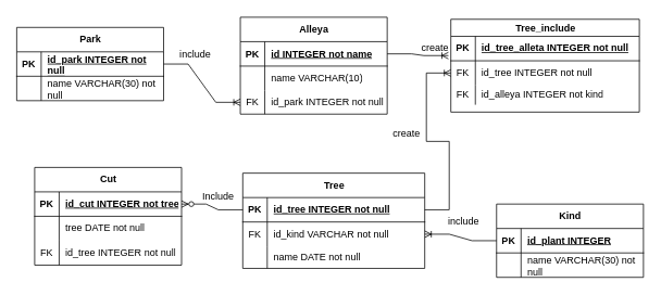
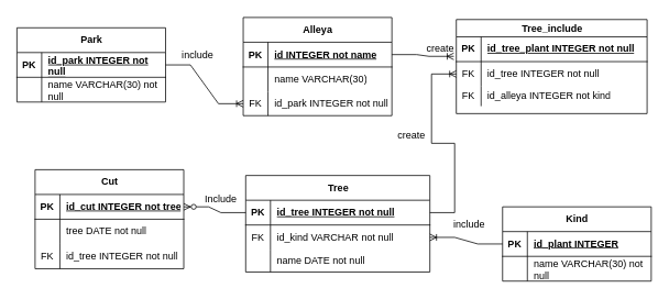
- <mxCell id="38" value="id_tree_alleta INTEGER not null" style="shape=partialRectangle;connectable=0;fillColor=none;top=0;left=0;bottom=0;right=0;align=left;spacingLeft=6;fontStyle=5;overflow=hidden;whiteSpace=wrap;html=1;" vertex="1" parent="36"><mxGeometry x="30" width="201" height="30" as="geometry"><mxRectangle width="201" height="30" as="alternateBounds" /></mxGeometry></mxCell>
+ <mxCell id="38" value="id_tree_plant INTEGER not null" style="shape=partialRectangle;connectable=0;fillColor=none;top=0;left=0;bottom=0;right=0;align=left;spacingLeft=6;fontStyle=5;overflow=hidden;whiteSpace=wrap;html=1;" vertex="1" parent="36"><mxGeometry x="30" width="201" height="30" as="geometry"><mxRectangle width="201" height="30" as="alternateBounds" /></mxGeometry></mxCell>
- <mxCell id="8" value="name VARCHAR(10)" style="shape=partialRectangle;connectable=0;fillColor=none;top=0;left=0;bottom=0;right=0;align=left;spacingLeft=6;overflow=hidden;whiteSpace=wrap;html=1;" parent="6" vertex="1"><mxGeometry x="30" width="150" height="30" as="geometry"><mxRectangle width="150" height="30" as="alternateBounds" /></mxGeometry></mxCell>
+ <mxCell id="8" value="name VARCHAR(30)" style="shape=partialRectangle;connectable=0;fillColor=none;top=0;left=0;bottom=0;right=0;align=left;spacingLeft=6;overflow=hidden;whiteSpace=wrap;html=1;" parent="6" vertex="1"><mxGeometry x="30" width="150" height="30" as="geometry"><mxRectangle width="150" height="30" as="alternateBounds" /></mxGeometry></mxCell>
